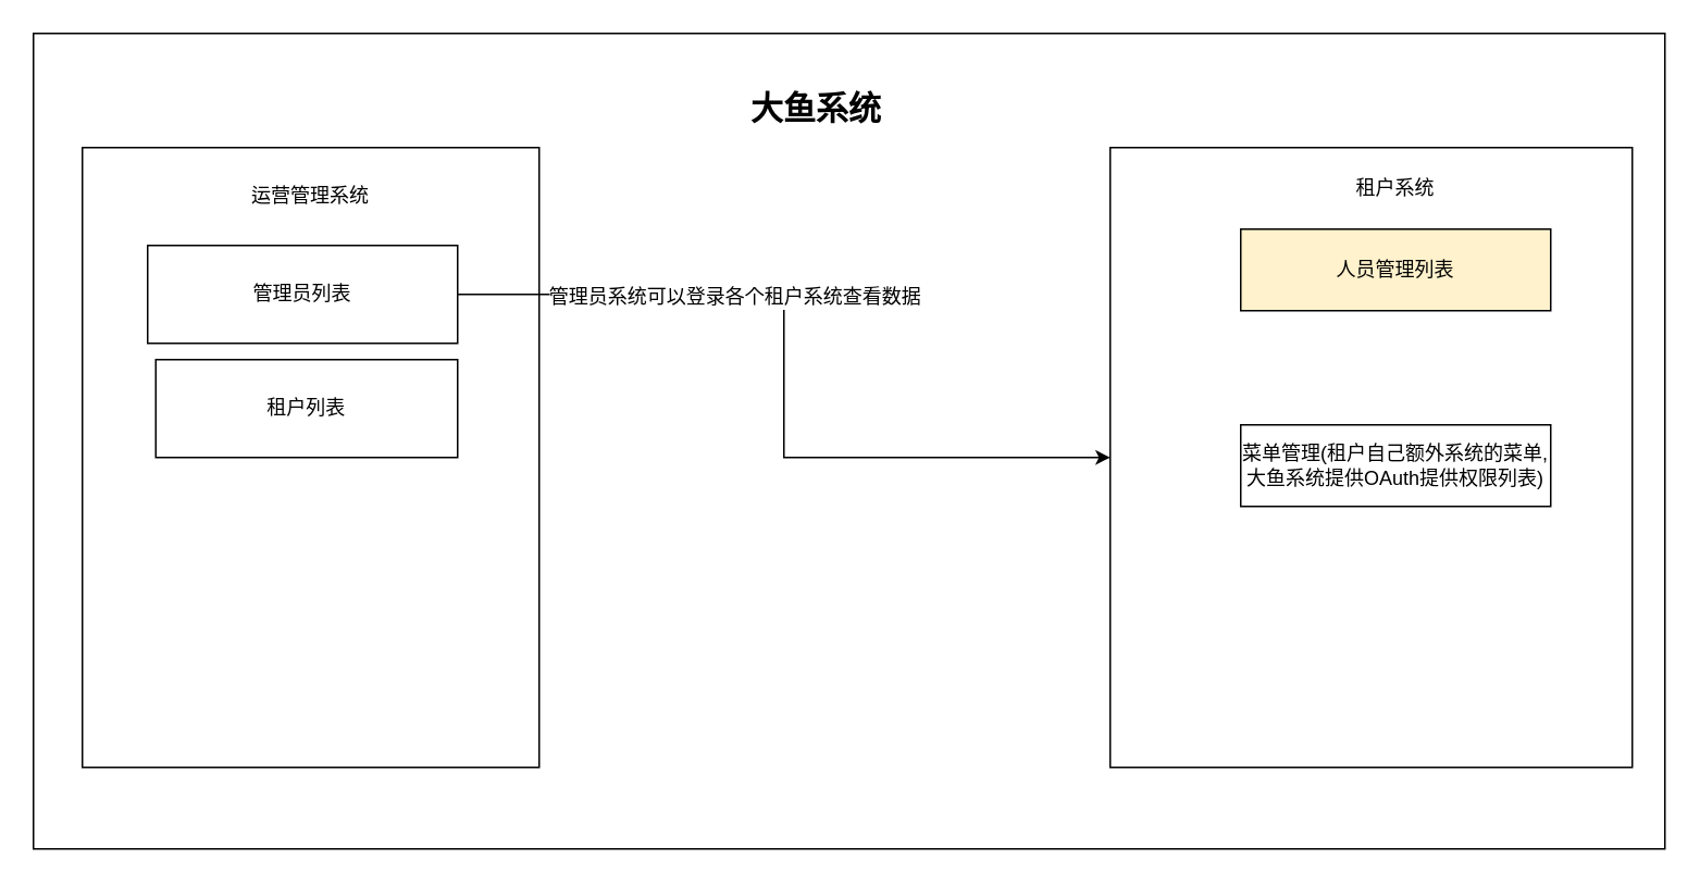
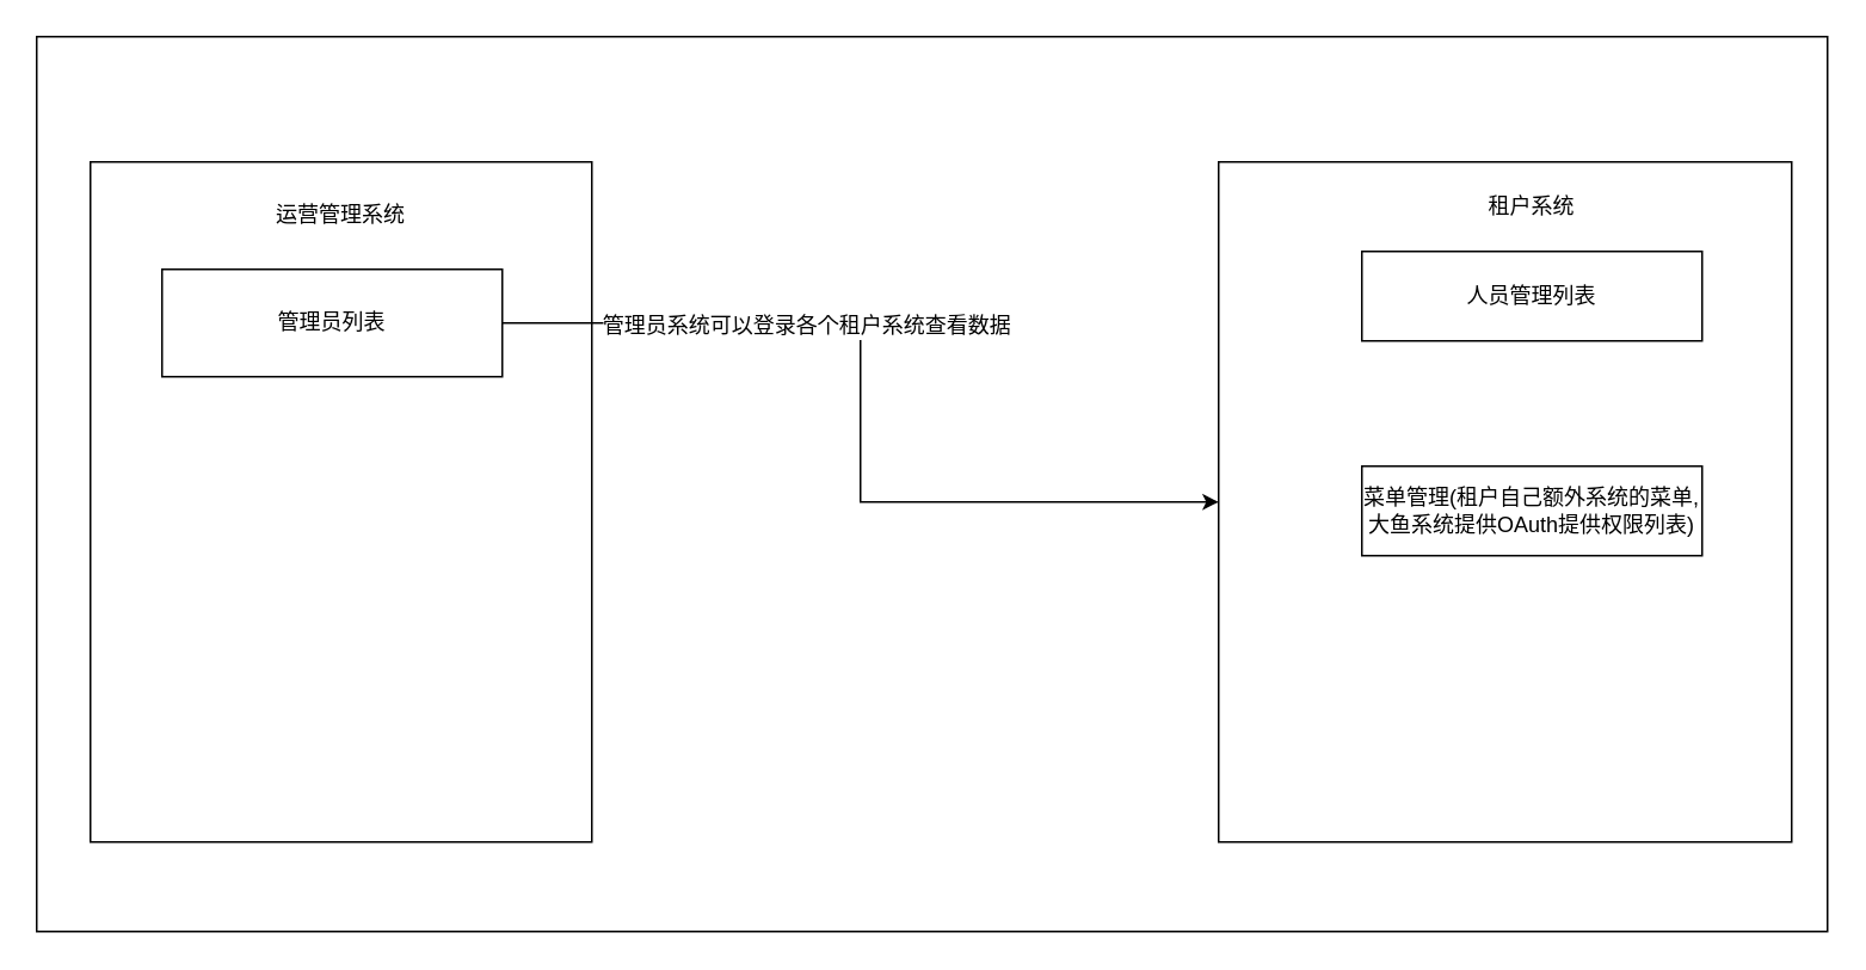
- <mxCell id="3" value="&lt;b&gt;&lt;font style=&quot;font-size: 20px&quot;&gt;大鱼系统&lt;/font&gt;&lt;/b&gt;" style="rounded=0;whiteSpace=wrap;html=1;strokeColor=none;" vertex="1" parent="1"><mxGeometry x="340" y="40" width="320" height="50" as="geometry" /></mxCell>
- <mxCell id="12" value="人员管理列表" style="rounded=0;whiteSpace=wrap;html=1;fillColor=#fff2cc;" vertex="1" parent="1"><mxGeometry x="760" y="140" width="190" height="50" as="geometry" /></mxCell>
+ <mxCell id="12" value="人员管理列表" style="rounded=0;whiteSpace=wrap;html=1;" vertex="1" parent="1"><mxGeometry x="760" y="140" width="190" height="50" as="geometry" /></mxCell>
- <mxCell id="11" value="租户列表" style="rounded=0;whiteSpace=wrap;html=1;" vertex="1" parent="1"><mxGeometry x="95" y="220" width="185" height="60" as="geometry" /></mxCell>
